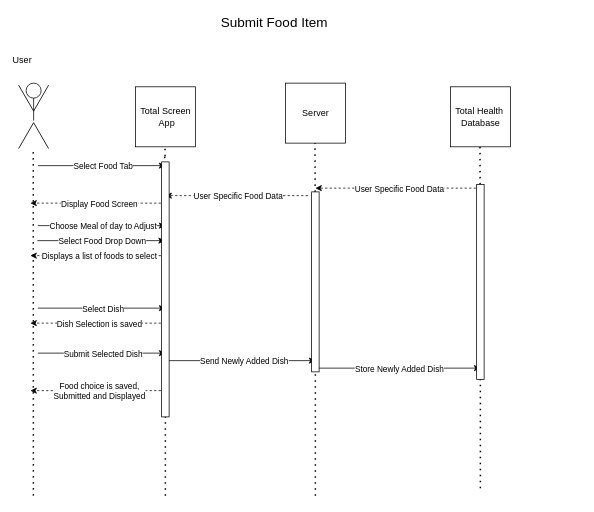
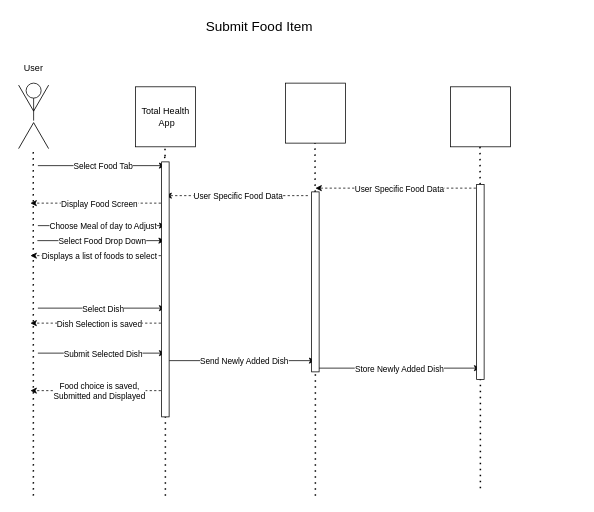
- <mxCell id="26" value="&lt;font style=&quot;font-size: 18px&quot;&gt;Submit Food Item&lt;/font&gt;" style="text;html=1;resizable=0;autosize=1;align=center;verticalAlign=middle;points=[];fillColor=none;strokeColor=none;rounded=0;" vertex="1" parent="1"><mxGeometry x="285" y="20" width="160" height="20" as="geometry" /></mxCell>
+ <mxCell id="26" value="&lt;font style=&quot;font-size: 18px&quot;&gt;Submit Food Item&lt;/font&gt;" style="text;html=1;resizable=0;autosize=1;align=center;verticalAlign=middle;points=[];fillColor=none;strokeColor=none;rounded=0;" vertex="1" parent="1"><mxGeometry x="265" y="25" width="160" height="20" as="geometry" /></mxCell>
- <mxCell id="19" value="User" style="text;html=1;resizable=0;autosize=1;align=center;verticalAlign=middle;points=[];fillColor=none;strokeColor=none;rounded=0;" vertex="1" parent="1"><mxGeometry x="9.33" y="70" width="40" height="20" as="geometry" /></mxCell>
+ <mxCell id="19" value="User" style="text;html=1;resizable=0;autosize=1;align=center;verticalAlign=middle;points=[];fillColor=none;strokeColor=none;rounded=0;" vertex="1" parent="1"><mxGeometry x="24.33" y="80" width="40" height="20" as="geometry" /></mxCell>
- <mxCell id="17" value="Server" style="text;html=1;resizable=0;autosize=1;align=center;verticalAlign=middle;points=[];fillColor=none;strokeColor=none;rounded=0;" vertex="1" parent="1"><mxGeometry x="395" y="140" width="50" height="20" as="geometry" /></mxCell>
- <mxCell id="16" value="Total Screen&lt;br&gt;&amp;nbsp;App" style="text;html=1;resizable=0;autosize=1;align=center;verticalAlign=middle;points=[];fillColor=none;strokeColor=none;rounded=0;" vertex="1" parent="1"><mxGeometry x="180" y="139.91" width="80" height="30" as="geometry" /></mxCell>
+ <mxCell id="16" value="Total Health&lt;br&gt;&amp;nbsp;App" style="text;html=1;resizable=0;autosize=1;align=center;verticalAlign=middle;points=[];fillColor=none;strokeColor=none;rounded=0;" vertex="1" parent="1"><mxGeometry x="180" y="139.91" width="80" height="30" as="geometry" /></mxCell>
- <mxCell id="18" value="Total Health&amp;nbsp;&lt;br&gt;Database" style="text;html=1;resizable=0;autosize=1;align=center;verticalAlign=middle;points=[];fillColor=none;strokeColor=none;rounded=0;" vertex="1" parent="1"><mxGeometry x="600" y="139.91" width="80" height="30" as="geometry" /></mxCell>
